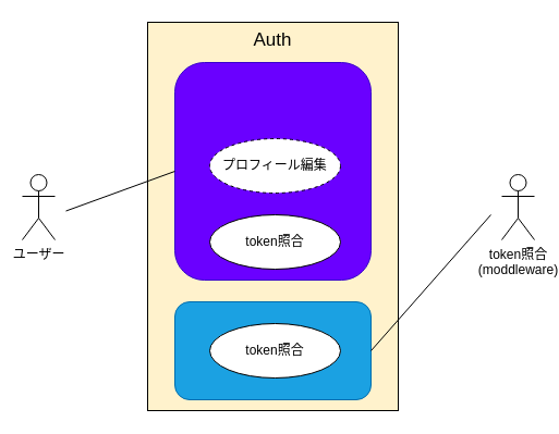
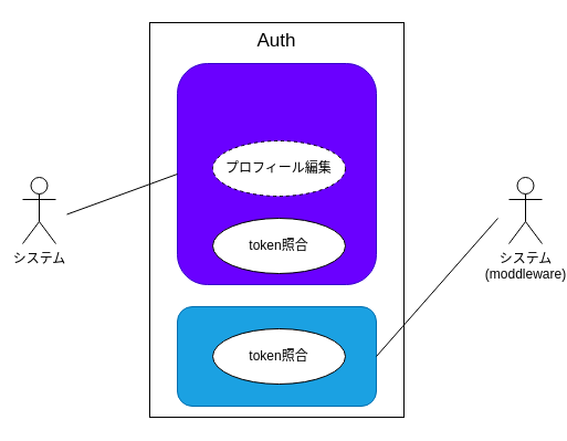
- <mxCell id="2" value="Auth" style="rounded=0;whiteSpace=wrap;html=1;fontSize=17;verticalAlign=top;fillColor=#fff2cc;" parent="1" vertex="1"><mxGeometry x="135" y="20" width="230" height="357" as="geometry" /></mxCell>
+ <mxCell id="2" value="Auth" style="rounded=0;whiteSpace=wrap;html=1;fontSize=17;verticalAlign=top;" parent="1" vertex="1"><mxGeometry x="135" y="20" width="230" height="357" as="geometry" /></mxCell>
- <mxCell id="8" value="ユーザー" style="shape=umlActor;verticalLabelPosition=bottom;verticalAlign=top;html=1;outlineConnect=0;" parent="1" vertex="1"><mxGeometry x="20" y="160" width="30" height="60" as="geometry" /></mxCell>
+ <mxCell id="8" value="システム" style="shape=umlActor;verticalLabelPosition=bottom;verticalAlign=top;html=1;outlineConnect=0;" parent="1" vertex="1"><mxGeometry x="20" y="160" width="30" height="60" as="geometry" /></mxCell>
- <mxCell id="7" value="token照合&lt;br&gt;(moddleware)" style="shape=umlActor;verticalLabelPosition=bottom;verticalAlign=top;html=1;outlineConnect=0;" parent="1" vertex="1"><mxGeometry x="460" y="160" width="30" height="60" as="geometry" /></mxCell>
+ <mxCell id="7" value="システム&lt;br&gt;(moddleware)" style="shape=umlActor;verticalLabelPosition=bottom;verticalAlign=top;html=1;outlineConnect=0;" parent="1" vertex="1"><mxGeometry x="460" y="160" width="30" height="60" as="geometry" /></mxCell>
